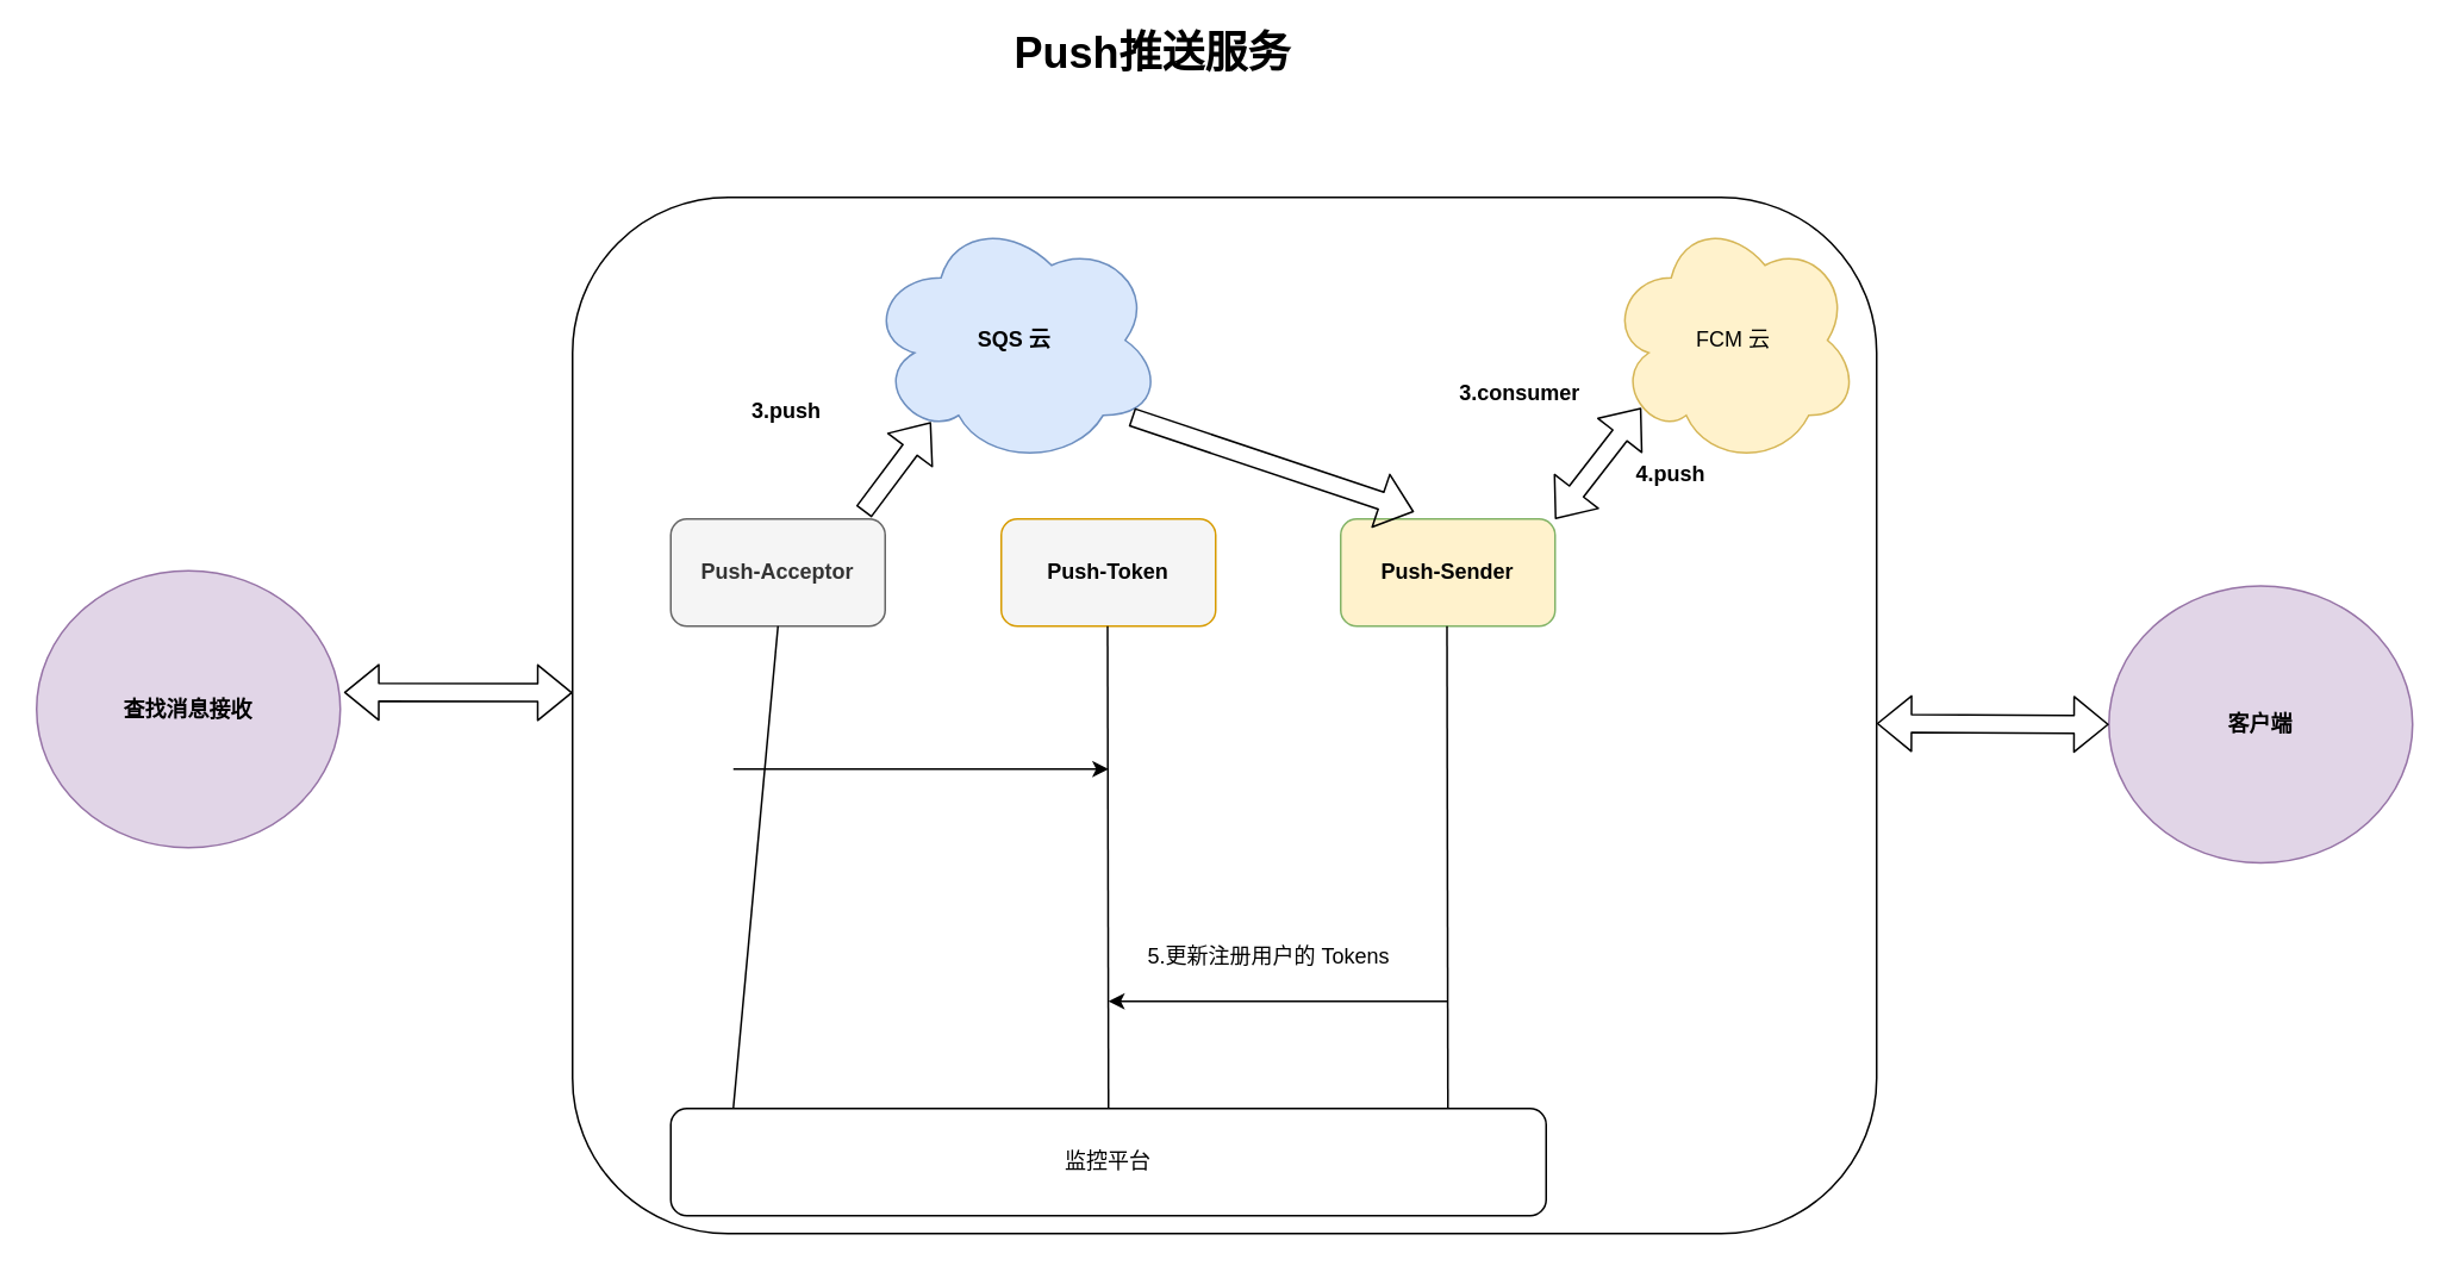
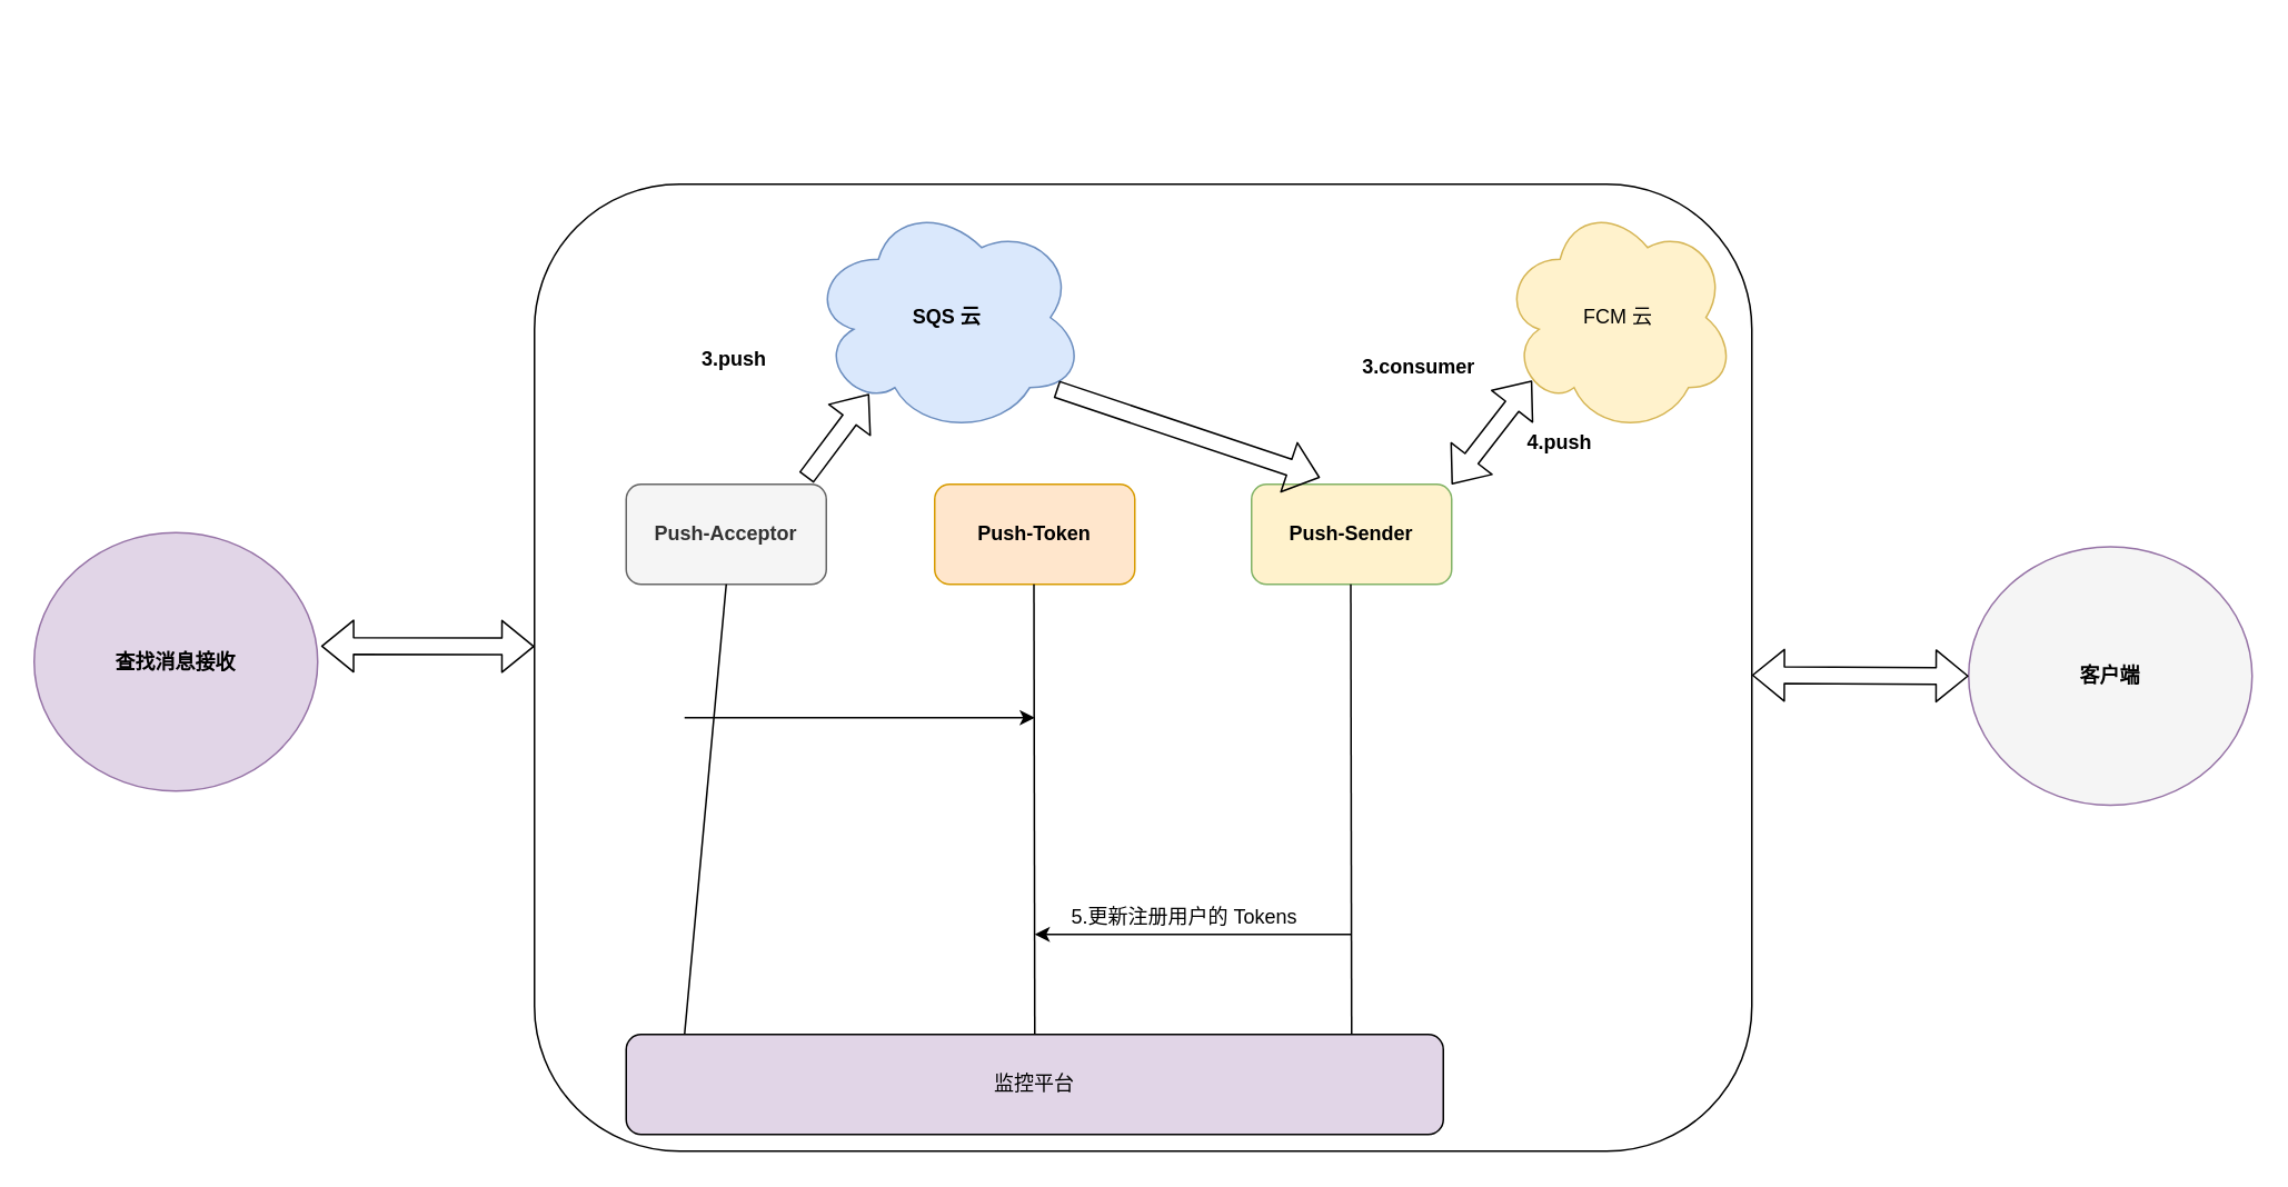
- <mxCell id="25" value="&lt;h1&gt;&lt;b&gt;Push推送服务&lt;/b&gt;&lt;/h1&gt;" style="text;html=1;strokeColor=none;fillColor=none;align=center;verticalAlign=middle;whiteSpace=wrap;rounded=0;" vertex="1" parent="1"><mxGeometry x="530" y="20" width="230" height="20" as="geometry" /></mxCell>
- <mxCell id="14" value="&lt;b&gt;3.push&lt;/b&gt;" style="text;html=1;strokeColor=none;fillColor=none;align=center;verticalAlign=middle;whiteSpace=wrap;rounded=0;" vertex="1" parent="1"><mxGeometry x="420" y="220" width="40" height="20" as="geometry" /></mxCell>
+ <mxCell id="14" value="&lt;b&gt;3.push&lt;/b&gt;" style="text;html=1;strokeColor=none;fillColor=none;align=center;verticalAlign=middle;whiteSpace=wrap;rounded=0;" vertex="1" parent="1"><mxGeometry x="420" y="205" width="40" height="20" as="geometry" /></mxCell>
- <mxCell id="5" value="Push-Token" style="rounded=1;whiteSpace=wrap;html=1;fontStyle=1;fillColor=#f5f5f5;strokeColor=#d79b00;" vertex="1" parent="1"><mxGeometry x="560" y="290" width="120" height="60" as="geometry" /></mxCell>
+ <mxCell id="5" value="Push-Token" style="rounded=1;whiteSpace=wrap;html=1;fontStyle=1;fillColor=#ffe6cc;strokeColor=#d79b00;" vertex="1" parent="1"><mxGeometry x="560" y="290" width="120" height="60" as="geometry" /></mxCell>
- <mxCell id="22" value="&lt;b&gt;客户端&lt;/b&gt;" style="ellipse;whiteSpace=wrap;html=1;fillColor=#e1d5e7;strokeColor=#9673a6;" vertex="1" parent="1"><mxGeometry x="1180" y="327.5" width="170" height="155" as="geometry" /></mxCell>
+ <mxCell id="22" value="&lt;b&gt;客户端&lt;/b&gt;" style="ellipse;whiteSpace=wrap;html=1;fillColor=#f5f5f5;strokeColor=#9673a6;" vertex="1" parent="1"><mxGeometry x="1180" y="327.5" width="170" height="155" as="geometry" /></mxCell>
- <mxCell id="18" value="5.更新注册用户的 Tokens" style="text;html=1;strokeColor=none;fillColor=none;align=center;verticalAlign=middle;whiteSpace=wrap;rounded=0;" vertex="1" parent="1"><mxGeometry x="640" y="520" width="140" height="30" as="geometry" /></mxCell>
+ <mxCell id="18" value="5.更新注册用户的 Tokens" style="text;html=1;strokeColor=none;fillColor=none;align=center;verticalAlign=middle;whiteSpace=wrap;rounded=0;" vertex="1" parent="1"><mxGeometry x="640" y="535" width="140" height="30" as="geometry" /></mxCell>
- <mxCell id="20" value="监控平台" style="rounded=1;whiteSpace=wrap;html=1;" vertex="1" parent="1"><mxGeometry x="375" y="620" width="490" height="60" as="geometry" /></mxCell>
+ <mxCell id="20" value="监控平台" style="rounded=1;whiteSpace=wrap;html=1;fillColor=#e1d5e7;" vertex="1" parent="1"><mxGeometry x="375" y="620" width="490" height="60" as="geometry" /></mxCell>
